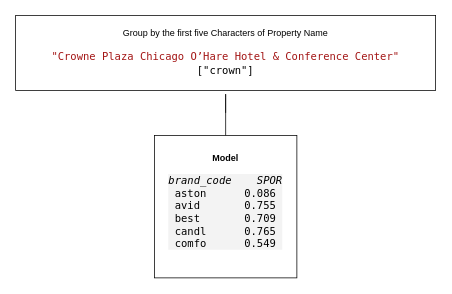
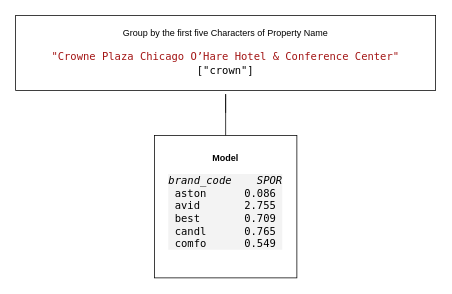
- <mxCell id="3" value="&lt;div&gt;&lt;b&gt;Model&lt;/b&gt;&lt;/div&gt;&lt;pre style=&quot;color: rgb(0 , 0 , 0) ; font-size: 14px ; font-style: normal ; font-weight: 400 ; letter-spacing: normal ; text-indent: 0px ; text-transform: none ; word-spacing: 0px ; background-color: rgb(243 , 243 , 243)&quot;&gt;&lt;span&gt;&lt;i&gt;brand_code&lt;/i&gt;    &lt;i&gt;SPOR&lt;/i&gt;&lt;br&gt;aston      0.086&lt;br&gt;avid       0.755&lt;br&gt;best       0.709&lt;br&gt;candl      0.765&lt;br&gt;comfo      0.549&lt;/span&gt;&lt;/pre&gt;" style="whiteSpace=wrap;html=1;aspect=fixed;" vertex="1" parent="1"><mxGeometry x="205" y="180" width="190" height="190" as="geometry" /></mxCell>
+ <mxCell id="3" value="&lt;div&gt;&lt;b&gt;Model&lt;/b&gt;&lt;/div&gt;&lt;pre style=&quot;color: rgb(0 , 0 , 0) ; font-size: 14px ; font-style: normal ; font-weight: 400 ; letter-spacing: normal ; text-indent: 0px ; text-transform: none ; word-spacing: 0px ; background-color: rgb(243 , 243 , 243)&quot;&gt;&lt;span&gt;&lt;i&gt;brand_code&lt;/i&gt;    &lt;i&gt;SPOR&lt;/i&gt;&lt;br&gt;aston      0.086&lt;br&gt;avid       2.755&lt;br&gt;best       0.709&lt;br&gt;candl      0.765&lt;br&gt;comfo      0.549&lt;/span&gt;&lt;/pre&gt;" style="whiteSpace=wrap;html=1;aspect=fixed;" vertex="1" parent="1"><mxGeometry x="205" y="180" width="190" height="190" as="geometry" /></mxCell>
